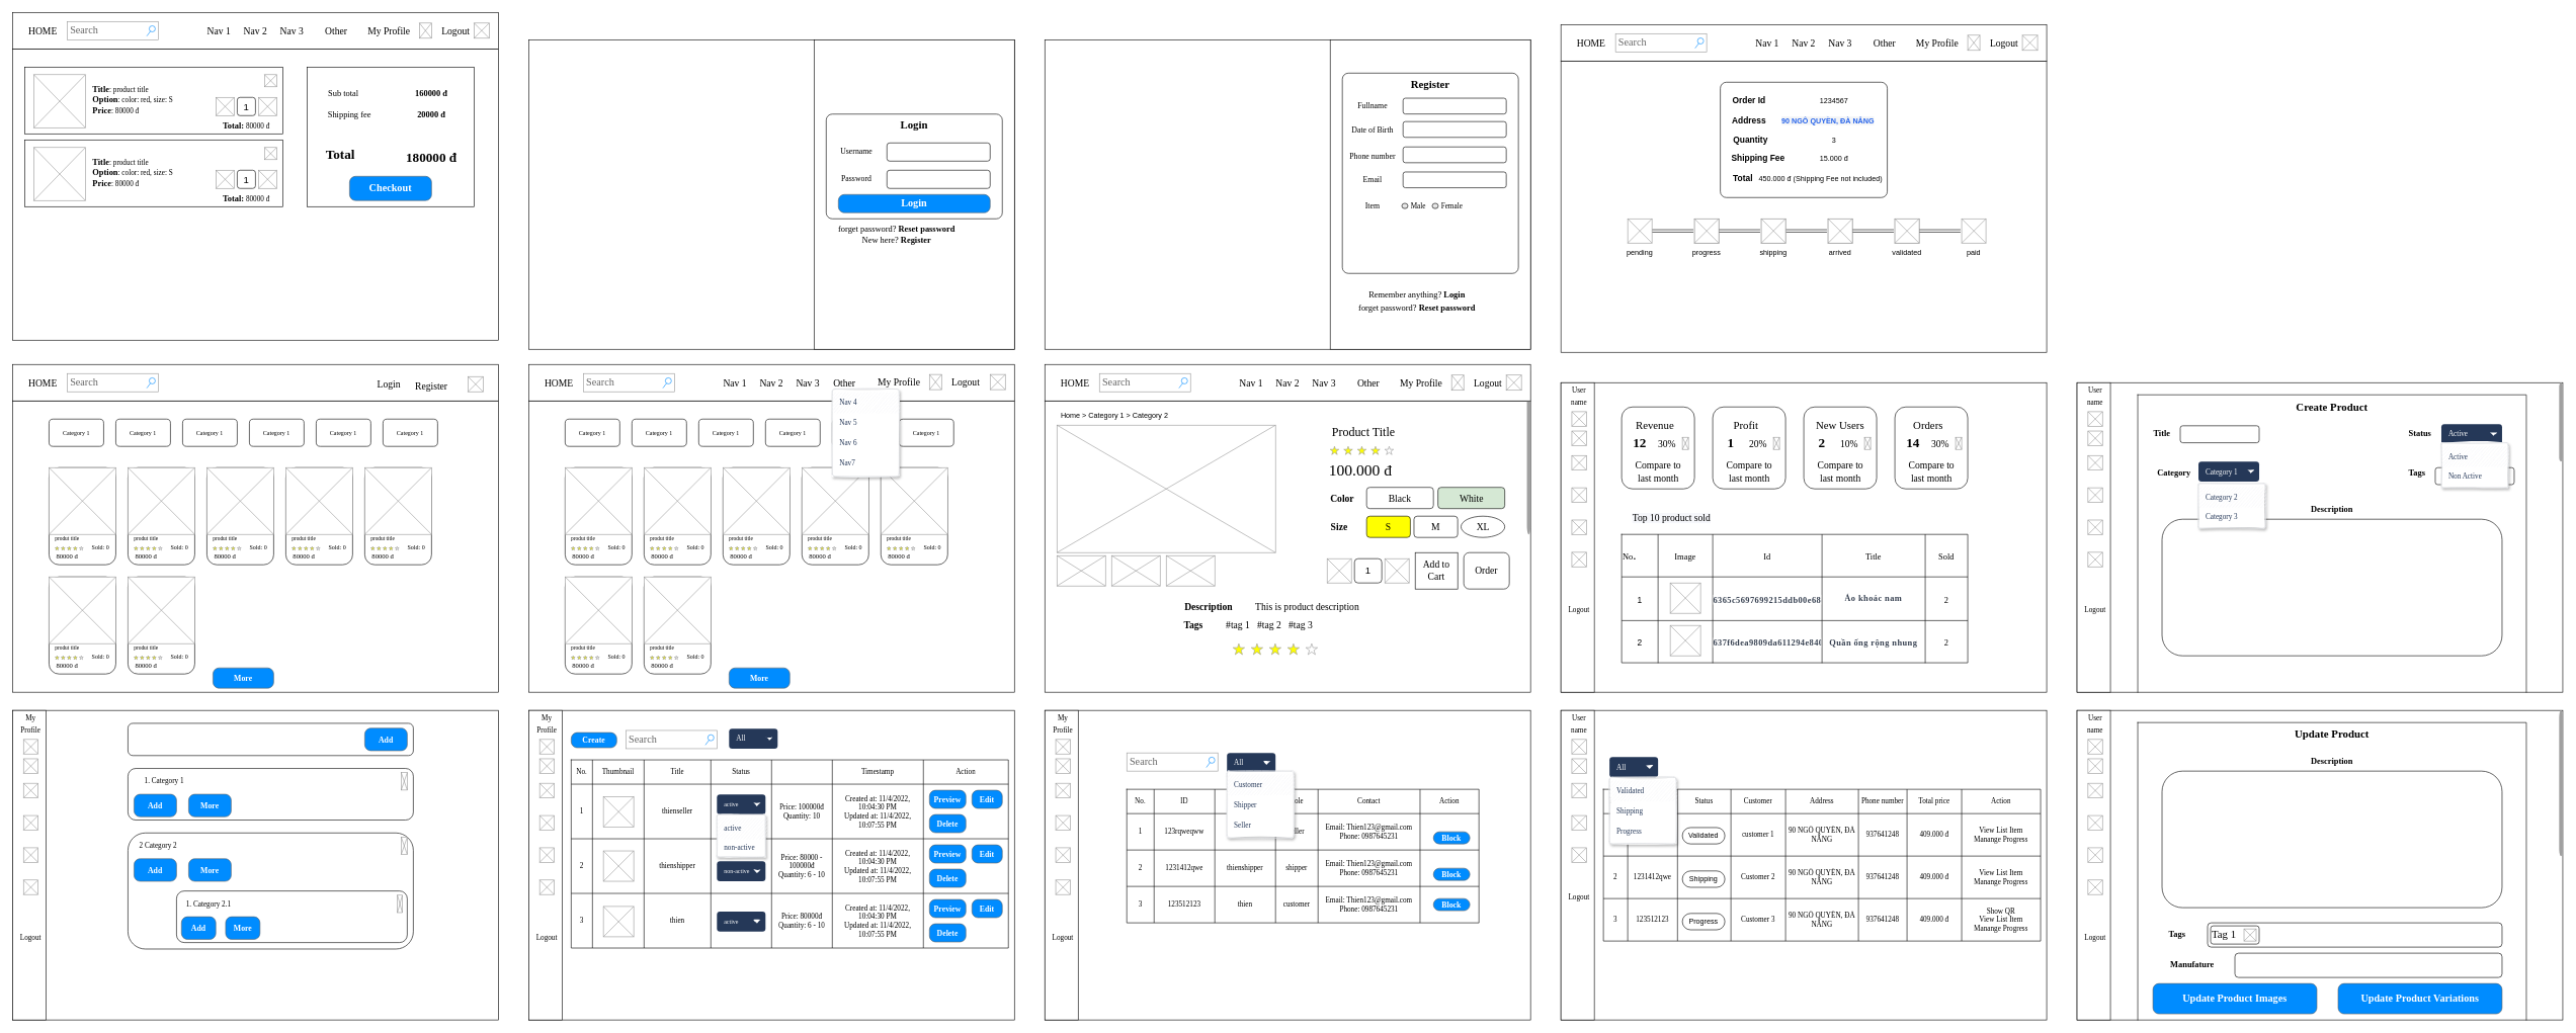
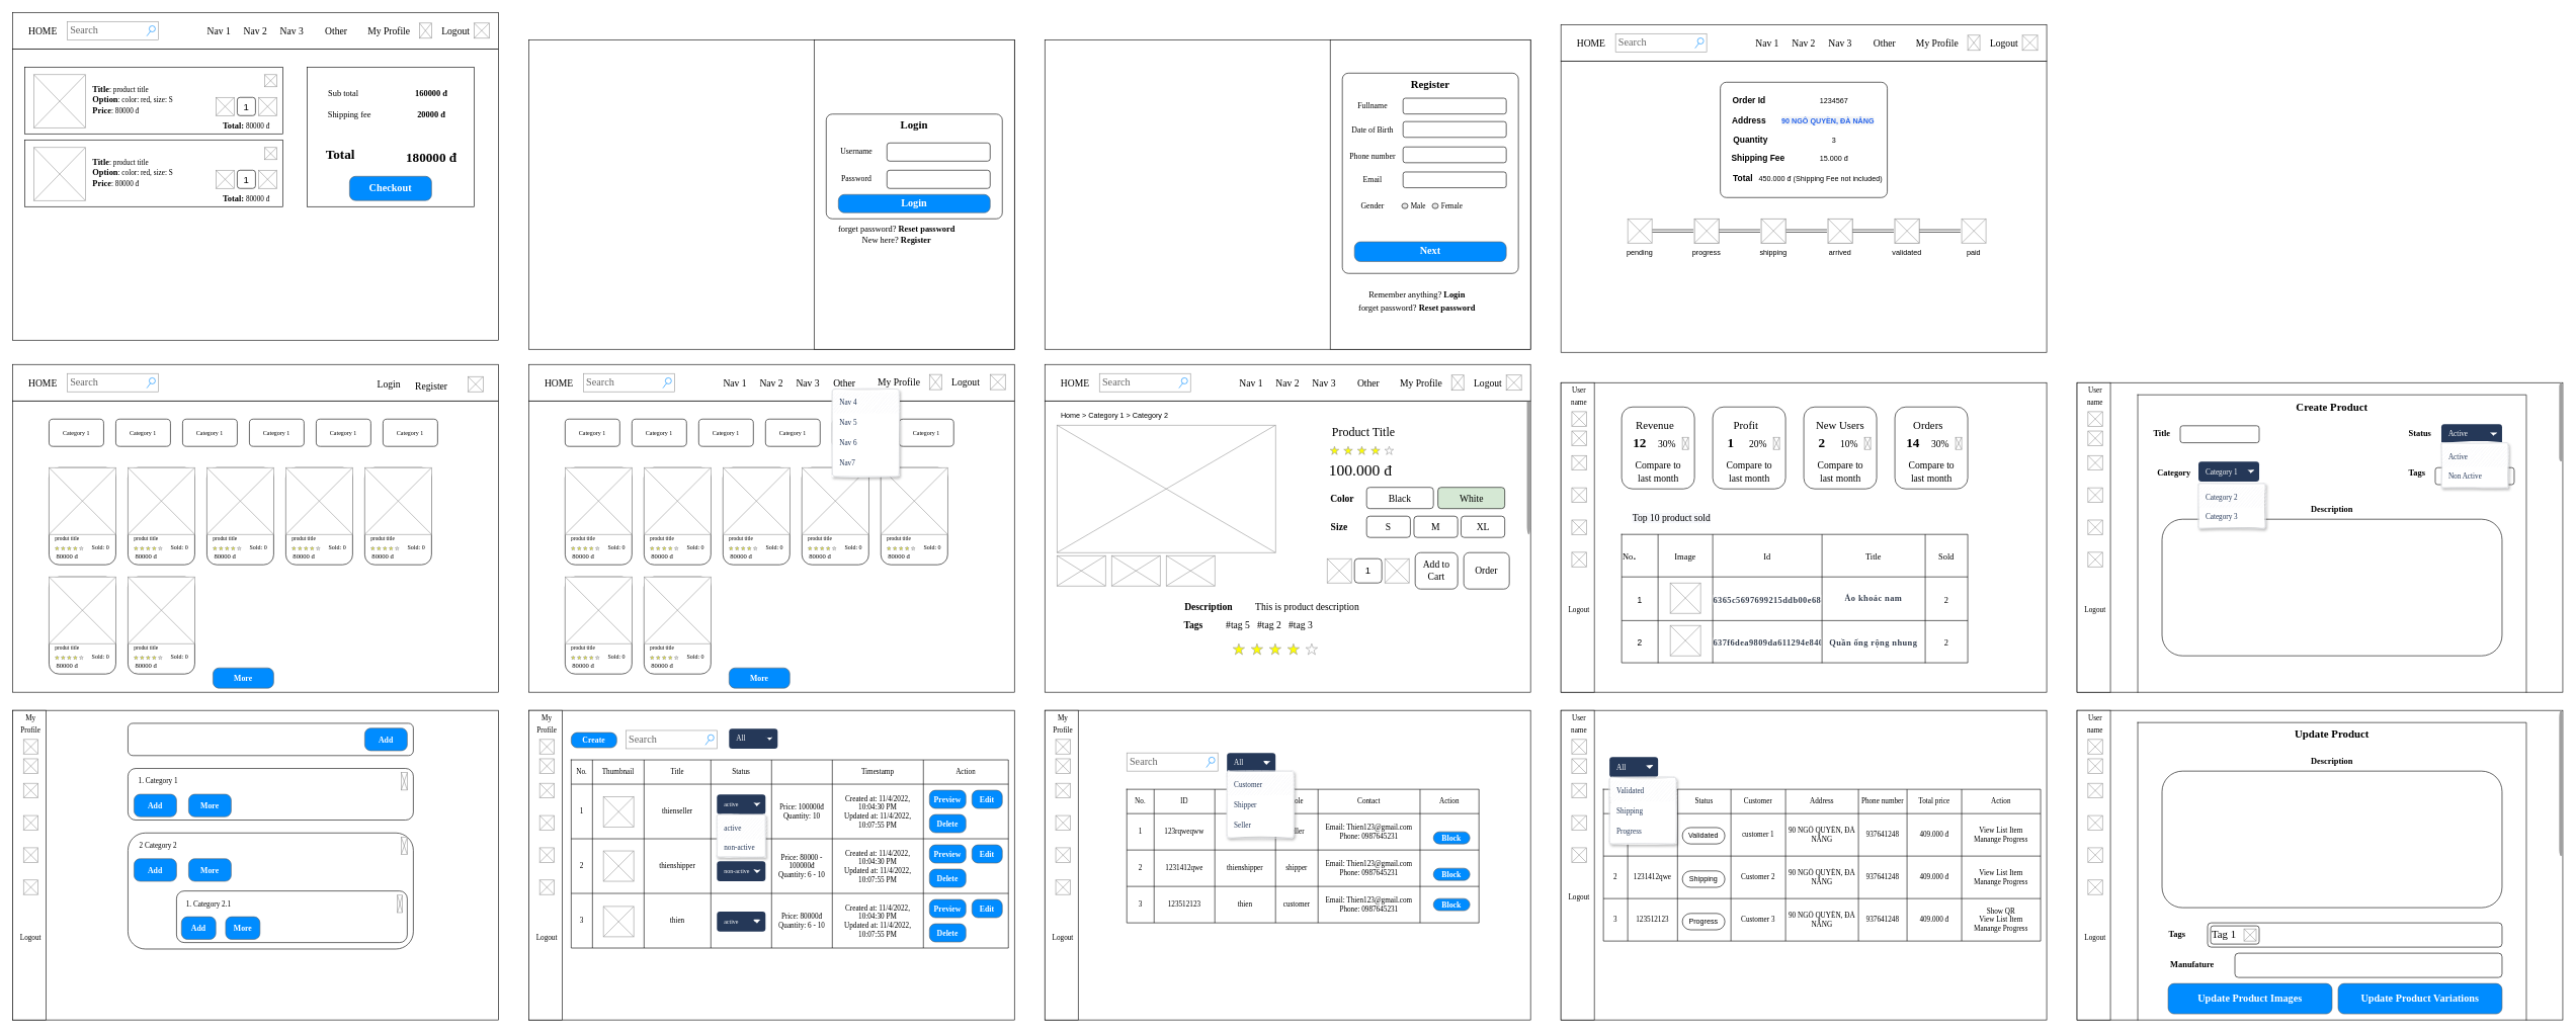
- <mxCell id="572" value="&lt;font style=&quot;font-size: 13px&quot;&gt;Item&lt;/font&gt;" style="text;html=1;strokeColor=none;fillColor=none;align=center;verticalAlign=middle;whiteSpace=wrap;rounded=0;fontFamily=Architects Daughter;fontSource=https%3A%2F%2Ffonts.googleapis.com%2Fcss%3Ffamily%3DArchitects%2BDaughter;fontSize=14;" parent="560" vertex="1"><mxGeometry x="10" y="208.417" width="80" height="21.711" as="geometry" /></mxCell>
+ <mxCell id="572" value="&lt;font style=&quot;font-size: 13px&quot;&gt;Gender&lt;/font&gt;" style="text;html=1;strokeColor=none;fillColor=none;align=center;verticalAlign=middle;whiteSpace=wrap;rounded=0;fontFamily=Architects Daughter;fontSource=https%3A%2F%2Ffonts.googleapis.com%2Fcss%3Ffamily%3DArchitects%2BDaughter;fontSize=14;" parent="560" vertex="1"><mxGeometry x="10" y="208.417" width="80" height="21.711" as="geometry" /></mxCell>
+ <mxCell id="566" value="Next" style="strokeWidth=1;shadow=0;dashed=0;align=center;html=1;shape=mxgraph.mockup.buttons.button;strokeColor=#666666;fontColor=#ffffff;mainText=;buttonStyle=round;fontSize=17;fontStyle=1;fillColor=#008cff;whiteSpace=wrap;fontFamily=Architects Daughter;fontSource=https%3A%2F%2Ffonts.googleapis.com%2Fcss%3Ffamily%3DArchitects%2BDaughter;" parent="560" vertex="1"><mxGeometry x="20" y="277.895" width="250" height="32.566" as="geometry" /></mxCell>
- <mxCell id="359" value="&lt;font face=&quot;Architects Daughter&quot; data-font-src=&quot;https://fonts.googleapis.com/css?family=Architects+Daughter&quot;&gt;S&lt;/font&gt;" style="rounded=1;whiteSpace=wrap;html=1;fontSize=16;fillColor=#ffff00;" parent="1" vertex="1"><mxGeometry x="2250" y="850" width="72" height="35" as="geometry" /></mxCell>
+ <mxCell id="359" value="&lt;font face=&quot;Architects Daughter&quot; data-font-src=&quot;https://fonts.googleapis.com/css?family=Architects+Daughter&quot;&gt;S&lt;/font&gt;" style="rounded=1;whiteSpace=wrap;html=1;fontSize=16;" parent="1" vertex="1"><mxGeometry x="2250" y="850" width="72" height="35" as="geometry" /></mxCell>
- <mxCell id="361" value="&lt;font face=&quot;Architects Daughter&quot; data-font-src=&quot;https://fonts.googleapis.com/css?family=Architects+Daughter&quot;&gt;XL&lt;/font&gt;" style="ellipse;whiteSpace=wrap;html=1;fontSize=16;" parent="1" vertex="1"><mxGeometry x="2405.5" y="850" width="72" height="35" as="geometry" /></mxCell>
+ <mxCell id="361" value="&lt;font face=&quot;Architects Daughter&quot; data-font-src=&quot;https://fonts.googleapis.com/css?family=Architects+Daughter&quot;&gt;XL&lt;/font&gt;" style="rounded=1;whiteSpace=wrap;html=1;fontSize=16;" parent="1" vertex="1"><mxGeometry x="2405.5" y="850" width="72" height="35" as="geometry" /></mxCell>
- <mxCell id="365" value="&lt;font face=&quot;Architects Daughter&quot; data-font-src=&quot;https://fonts.googleapis.com/css?family=Architects+Daughter&quot;&gt;Add to Cart&lt;/font&gt;" style="whiteSpace=wrap;html=1;fontSize=16;rounded=0;" parent="1" vertex="1"><mxGeometry x="2330" y="910" width="70" height="60" as="geometry" /></mxCell>
+ <mxCell id="365" value="&lt;font face=&quot;Architects Daughter&quot; data-font-src=&quot;https://fonts.googleapis.com/css?family=Architects+Daughter&quot;&gt;Add to Cart&lt;/font&gt;" style="rounded=1;whiteSpace=wrap;html=1;fontSize=16;" parent="1" vertex="1"><mxGeometry x="2330" y="910" width="70" height="60" as="geometry" /></mxCell>
- <mxCell id="370" value="&lt;font face=&quot;Architects Daughter&quot; data-font-src=&quot;https://fonts.googleapis.com/css?family=Architects+Daughter&quot;&gt;#tag 1&amp;nbsp; &amp;nbsp;#tag 2&amp;nbsp; &amp;nbsp;#tag 3&lt;/font&gt;" style="text;html=1;strokeColor=none;fillColor=none;align=center;verticalAlign=middle;whiteSpace=wrap;rounded=0;fontSize=16;" parent="1" vertex="1"><mxGeometry x="1995" y="1020" width="190" height="20" as="geometry" /></mxCell>
+ <mxCell id="370" value="&lt;font face=&quot;Architects Daughter&quot; data-font-src=&quot;https://fonts.googleapis.com/css?family=Architects+Daughter&quot;&gt;#tag 5&amp;nbsp; &amp;nbsp;#tag 2&amp;nbsp; &amp;nbsp;#tag 3&lt;/font&gt;" style="text;html=1;strokeColor=none;fillColor=none;align=center;verticalAlign=middle;whiteSpace=wrap;rounded=0;fontSize=16;" parent="1" vertex="1"><mxGeometry x="1995" y="1020" width="190" height="20" as="geometry" /></mxCell>
- <mxCell id="157" value="&lt;font face=&quot;Architects Daughter&quot; data-font-src=&quot;https://fonts.googleapis.com/css?family=Architects+Daughter&quot;&gt;1. Category 1&lt;/font&gt;" style="text;html=1;strokeColor=none;fillColor=none;align=center;verticalAlign=middle;whiteSpace=wrap;rounded=0;" parent="155" vertex="1"><mxGeometry x="20" y="10.625" width="80" height="21.25" as="geometry" /></mxCell>
+ <mxCell id="157" value="&lt;font face=&quot;Architects Daughter&quot; data-font-src=&quot;https://fonts.googleapis.com/css?family=Architects+Daughter&quot;&gt;1. Category 1&lt;/font&gt;" style="text;html=1;strokeColor=none;fillColor=none;align=center;verticalAlign=middle;whiteSpace=wrap;rounded=0;" parent="155" vertex="1"><mxGeometry x="10" y="10.625" width="80" height="21.25" as="geometry" /></mxCell>
- <mxCell id="492" value="Update Product Images" style="strokeWidth=1;shadow=0;dashed=0;align=center;html=1;shape=mxgraph.mockup.buttons.button;strokeColor=#666666;fontColor=#ffffff;mainText=;buttonStyle=round;fontSize=17;fontStyle=1;fillColor=#008cff;whiteSpace=wrap;fontFamily=Architects Daughter;fontSource=https%3A%2F%2Ffonts.googleapis.com%2Fcss%3Ffamily%3DArchitects%2BDaughter;" parent="1" vertex="1"><mxGeometry x="3545" y="1620" width="270" height="50" as="geometry" /></mxCell>
+ <mxCell id="492" value="Update Product Images" style="strokeWidth=1;shadow=0;dashed=0;align=center;html=1;shape=mxgraph.mockup.buttons.button;strokeColor=#666666;fontColor=#ffffff;mainText=;buttonStyle=round;fontSize=17;fontStyle=1;fillColor=#008cff;whiteSpace=wrap;fontFamily=Architects Daughter;fontSource=https%3A%2F%2Ffonts.googleapis.com%2Fcss%3Ffamily%3DArchitects%2BDaughter;" parent="1" vertex="1"><mxGeometry x="3570" y="1620" width="270" height="50" as="geometry" /></mxCell>
